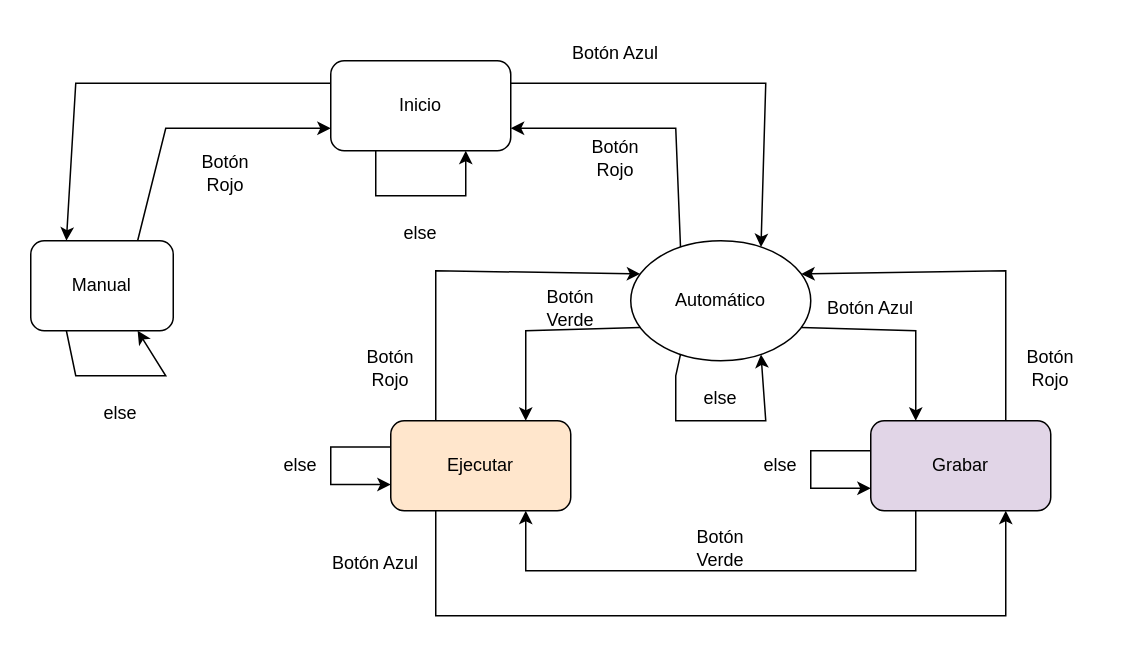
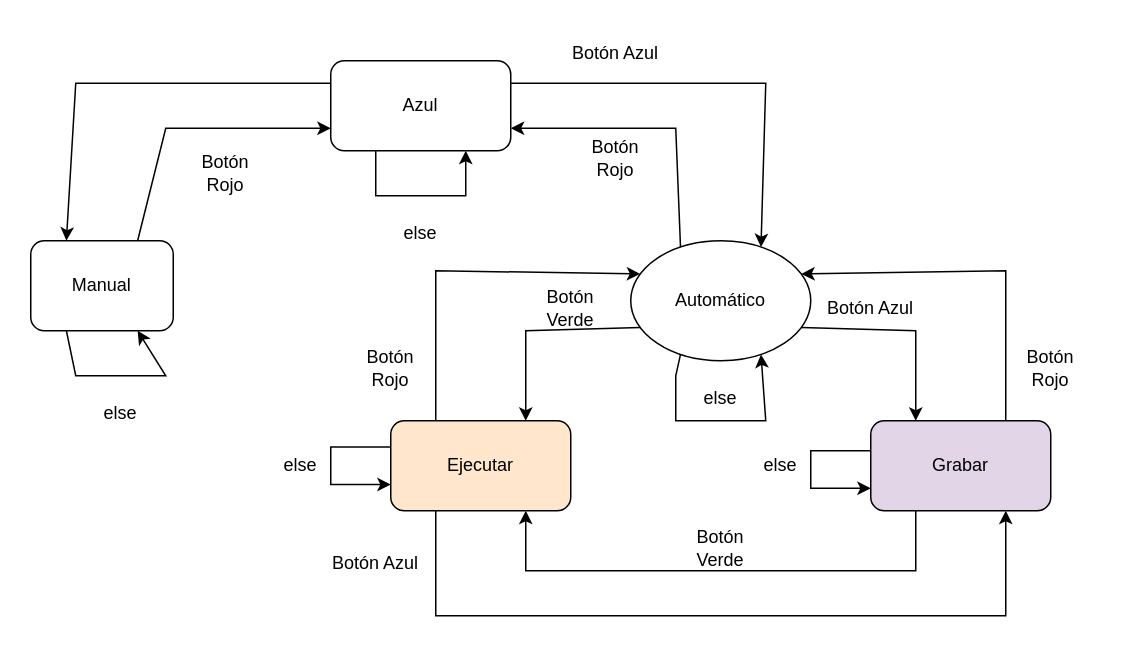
- <mxCell id="2" value="Inicio" style="rounded=1;whiteSpace=wrap;html=1;" parent="1" vertex="1"><mxGeometry x="220" y="40" width="120" height="60" as="geometry" /></mxCell>
+ <mxCell id="2" value="Azul" style="rounded=1;whiteSpace=wrap;html=1;" parent="1" vertex="1"><mxGeometry x="220" y="40" width="120" height="60" as="geometry" /></mxCell>
